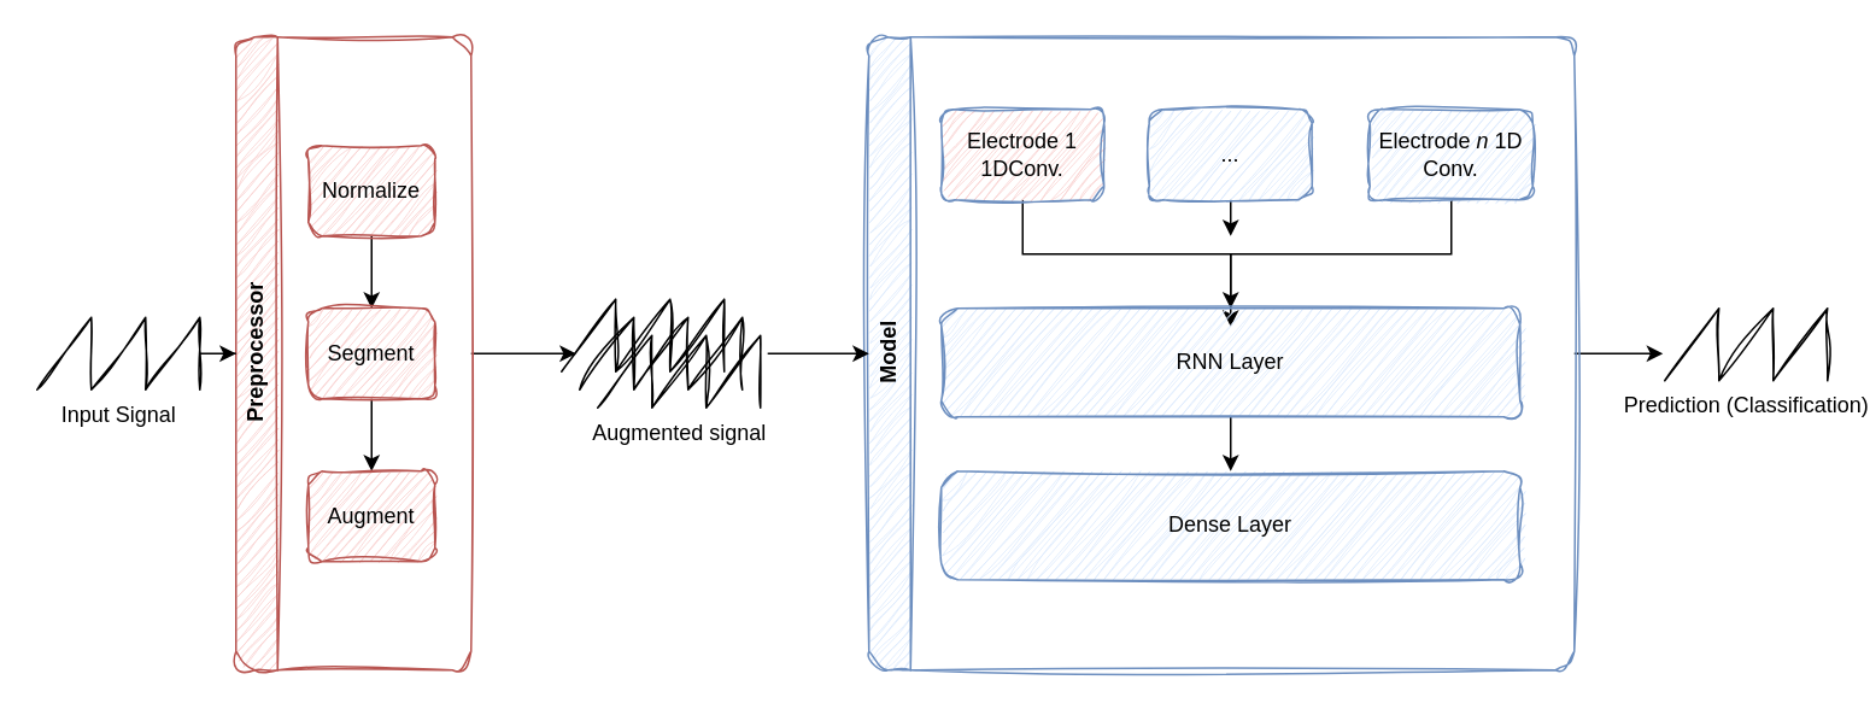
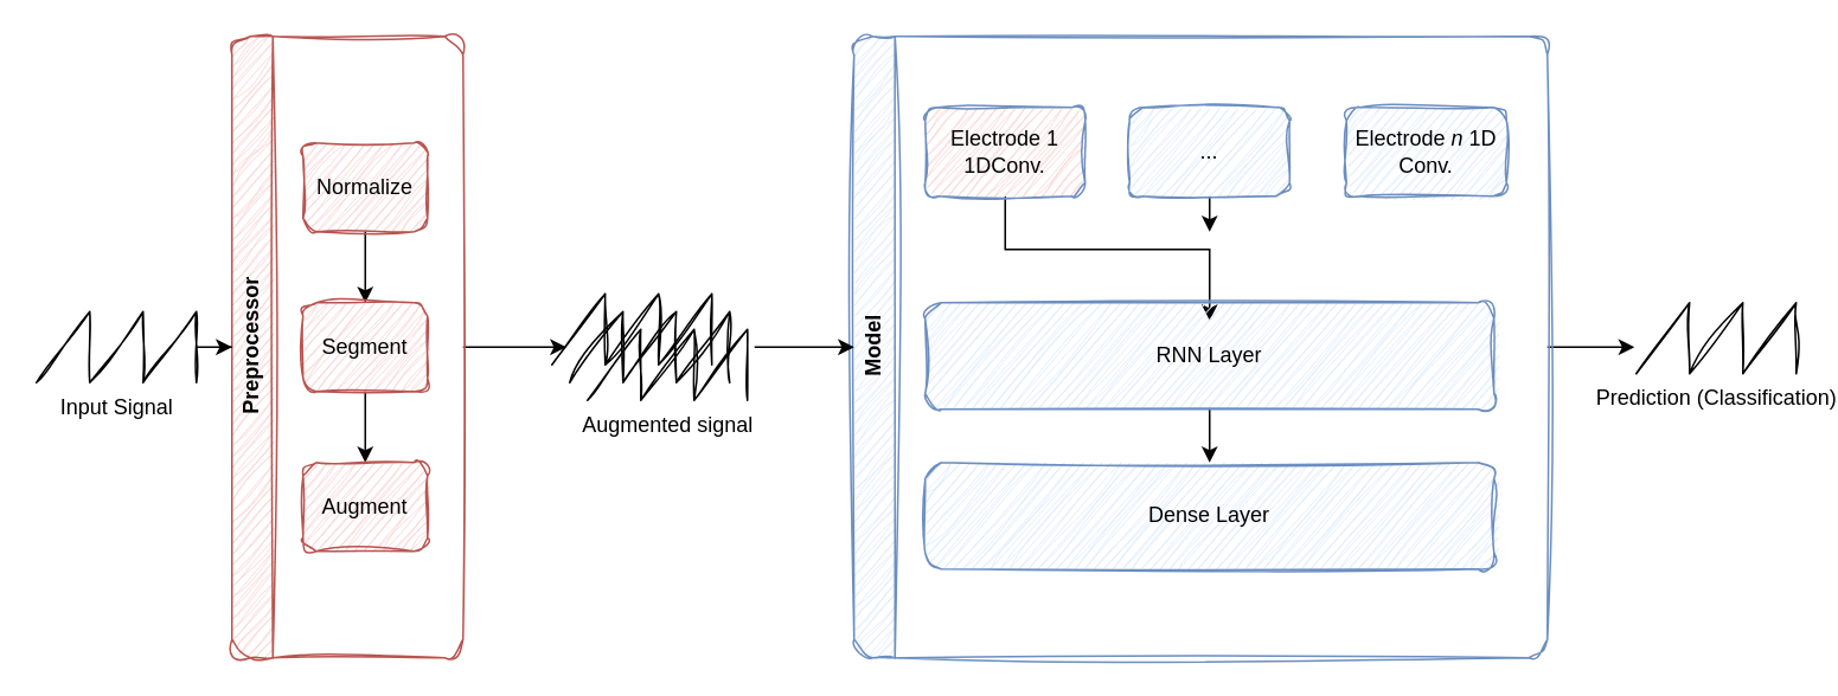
- <mxCell id="8" style="edgeStyle=orthogonalEdgeStyle;rounded=0;orthogonalLoop=1;jettySize=auto;html=1;" edge="1" parent="3" source="9" target="11"><mxGeometry relative="1" as="geometry" /></mxCell>
